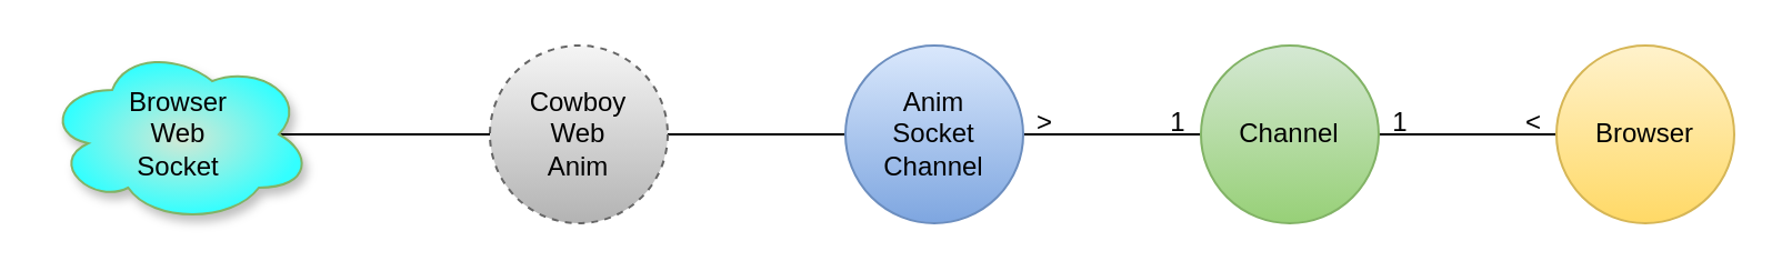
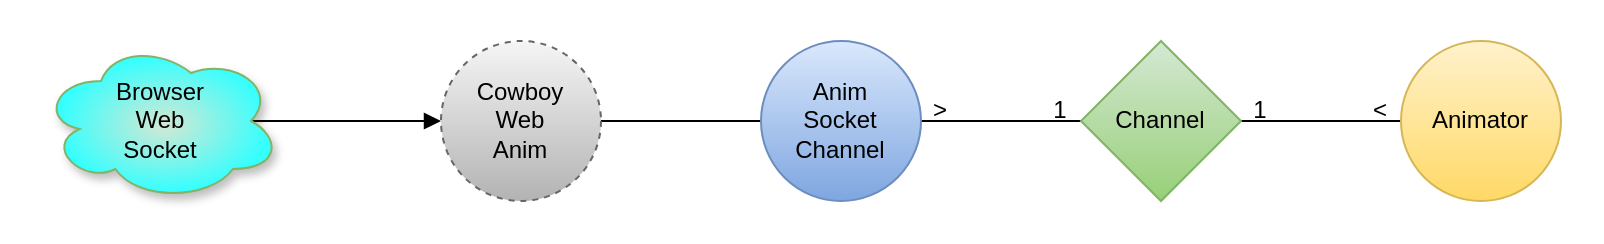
- <mxCell id="2" style="edgeStyle=orthogonalEdgeStyle;rounded=0;orthogonalLoop=1;jettySize=auto;html=1;exitX=0.875;exitY=0.5;exitDx=0;exitDy=0;exitPerimeter=0;entryX=0;entryY=0.5;entryDx=0;entryDy=0;endArrow=none;startFill=0;" edge="1" parent="1" source="3" target="5"><mxGeometry relative="1" as="geometry" /></mxCell>
+ <mxCell id="2" style="edgeStyle=orthogonalEdgeStyle;rounded=0;orthogonalLoop=1;jettySize=auto;html=1;exitX=0.875;exitY=0.5;exitDx=0;exitDy=0;exitPerimeter=0;entryX=0;entryY=0.5;entryDx=0;entryDy=0;endArrow=block;startFill=0;" edge="1" parent="1" source="3" target="5"><mxGeometry relative="1" as="geometry" /></mxCell>
- <mxCell id="9" value="Channel" style="ellipse;whiteSpace=wrap;html=1;aspect=fixed;fillColor=#d5e8d4;gradientColor=#97d077;strokeColor=#82b366;" vertex="1" parent="1"><mxGeometry x="540" y="20" width="80" height="80" as="geometry" /></mxCell>
+ <mxCell id="9" value="Channel" style="rhombus;whiteSpace=wrap;html=1;aspect=fixed;fillColor=#d5e8d4;gradientColor=#97d077;strokeColor=#82b366;" vertex="1" parent="1"><mxGeometry x="540" y="20" width="80" height="80" as="geometry" /></mxCell>
- <mxCell id="10" value="Browser" style="ellipse;whiteSpace=wrap;html=1;aspect=fixed;fillColor=#fff2cc;gradientColor=#ffd966;strokeColor=#d6b656;" vertex="1" parent="1"><mxGeometry x="700" y="20" width="80" height="80" as="geometry" /></mxCell>
+ <mxCell id="10" value="Animator" style="ellipse;whiteSpace=wrap;html=1;aspect=fixed;fillColor=#fff2cc;gradientColor=#ffd966;strokeColor=#d6b656;" vertex="1" parent="1"><mxGeometry x="700" y="20" width="80" height="80" as="geometry" /></mxCell>
